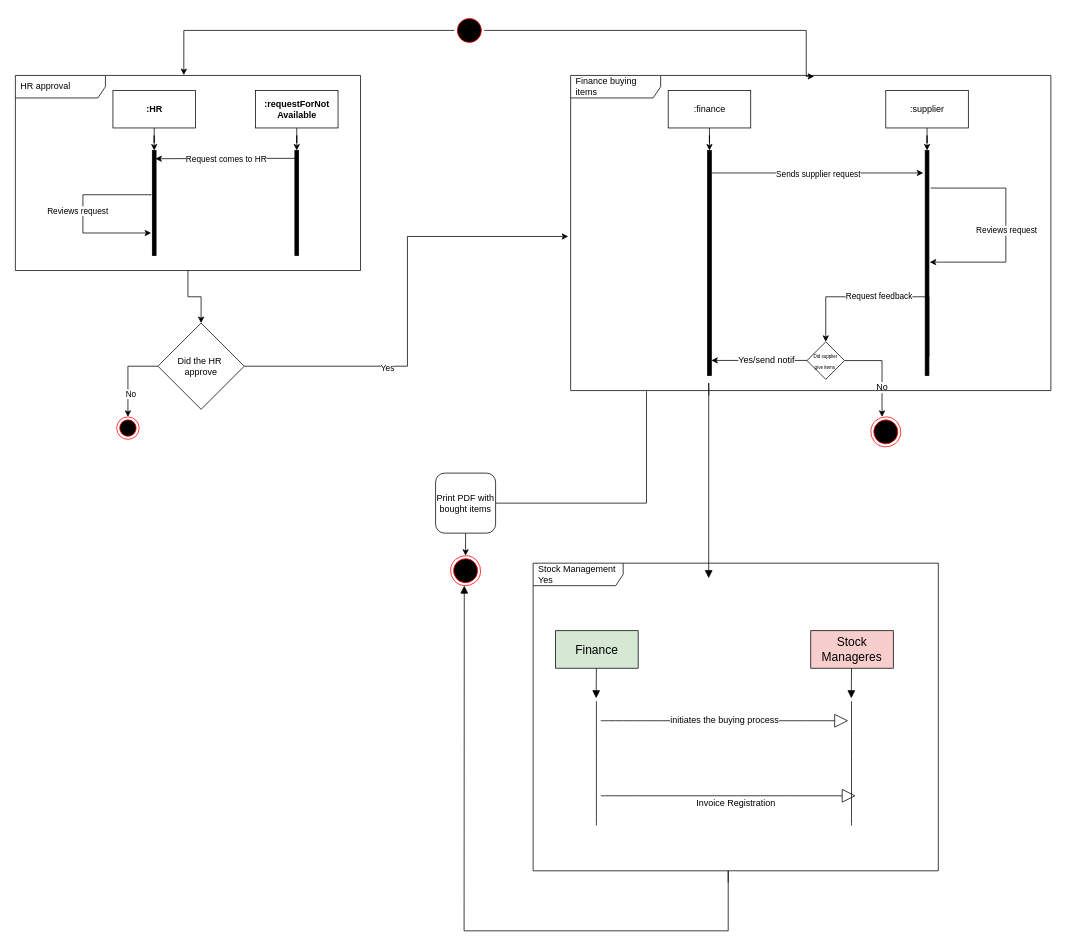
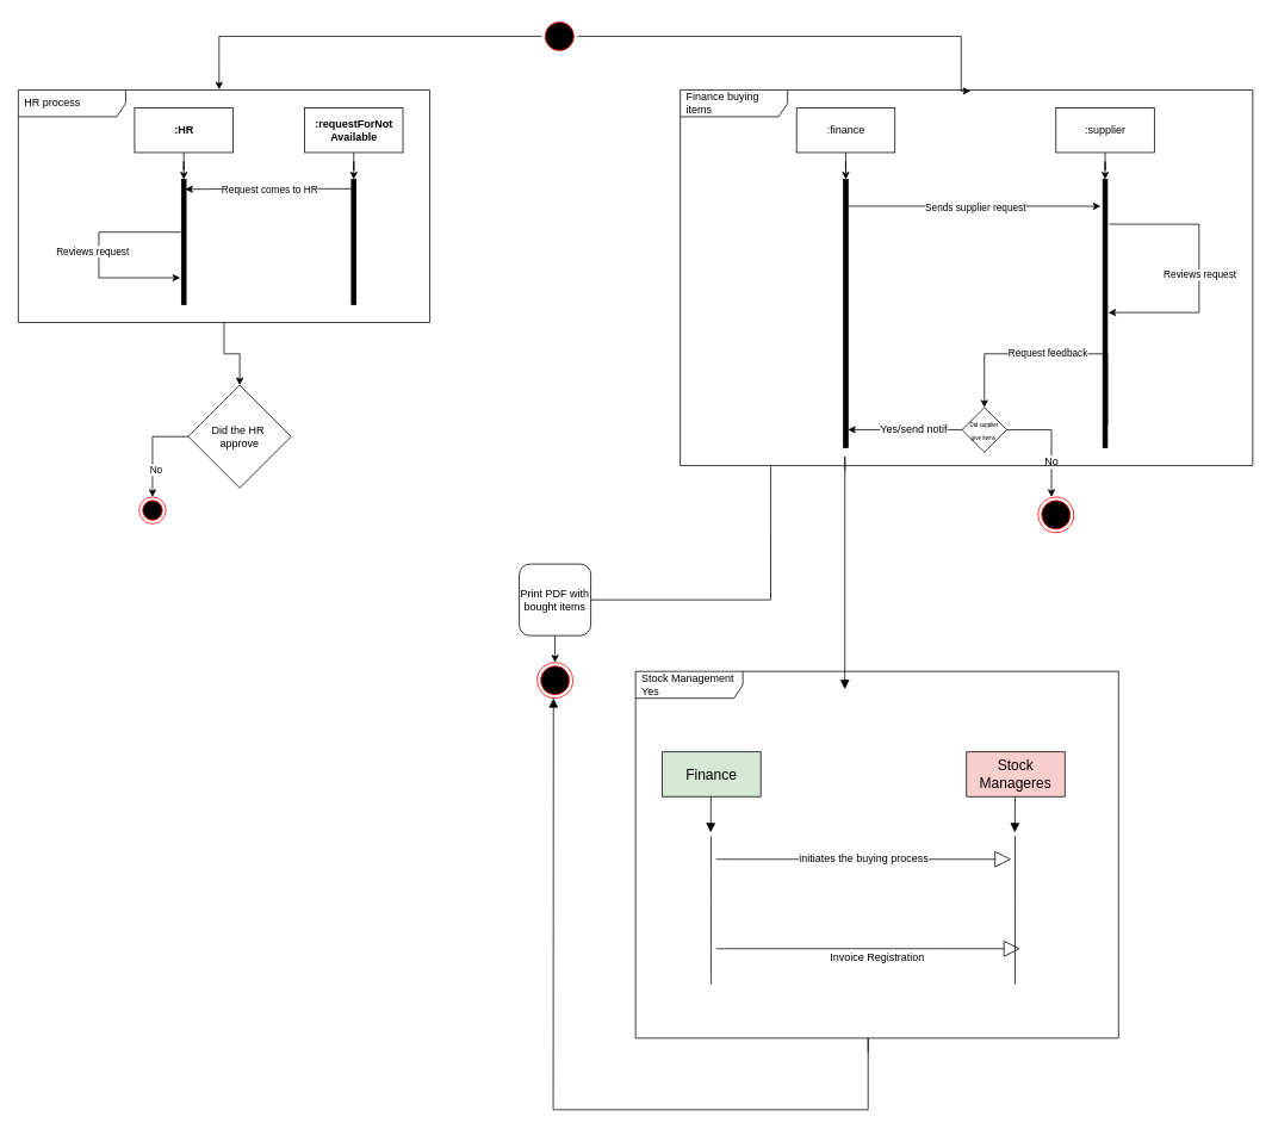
- <mxCell id="16" value="HR approval" style="shape=umlFrame;whiteSpace=wrap;html=1;width=120;height=30;boundedLbl=1;verticalAlign=middle;align=left;spacingLeft=5;" vertex="1" parent="1"><mxGeometry x="20" y="100" width="460" height="260" as="geometry" /></mxCell>
+ <mxCell id="16" value="HR process" style="shape=umlFrame;whiteSpace=wrap;html=1;width=120;height=30;boundedLbl=1;verticalAlign=middle;align=left;spacingLeft=5;" vertex="1" parent="1"><mxGeometry x="20" y="100" width="460" height="260" as="geometry" /></mxCell>
- <mxCell id="19" style="edgeStyle=orthogonalEdgeStyle;rounded=0;orthogonalLoop=1;jettySize=auto;html=1;entryX=-0.005;entryY=0.511;entryDx=0;entryDy=0;entryPerimeter=0;" edge="1" parent="1" source="21" target="41"><mxGeometry relative="1" as="geometry"><mxPoint x="593.84" y="470" as="targetPoint" /></mxGeometry></mxCell>
- <mxCell id="20" value="Yes" style="edgeLabel;html=1;align=center;verticalAlign=middle;resizable=0;points=[];" vertex="1" connectable="0" parent="19"><mxGeometry x="-0.371" y="-3" relative="1" as="geometry"><mxPoint as="offset" /></mxGeometry></mxCell>
